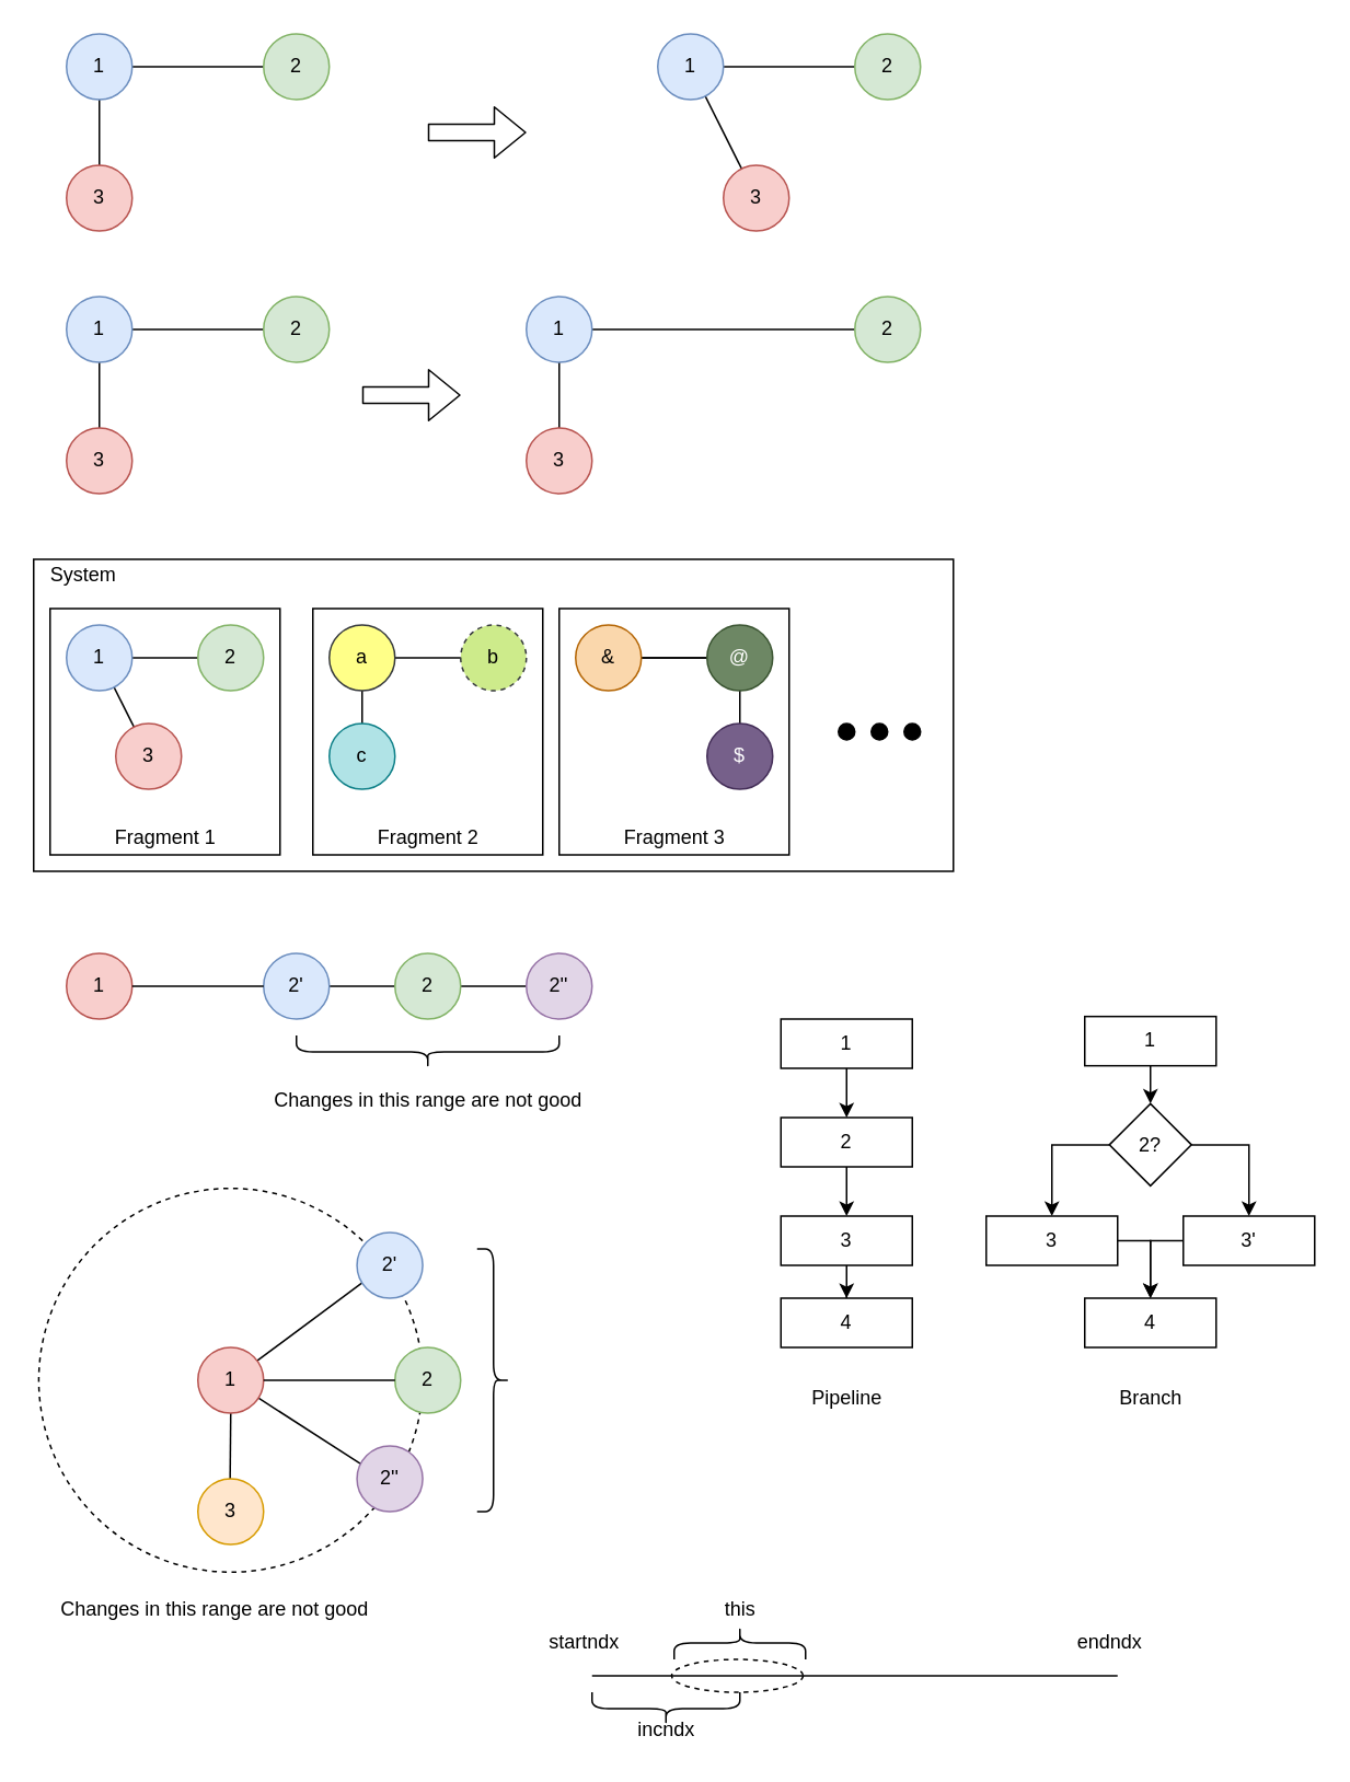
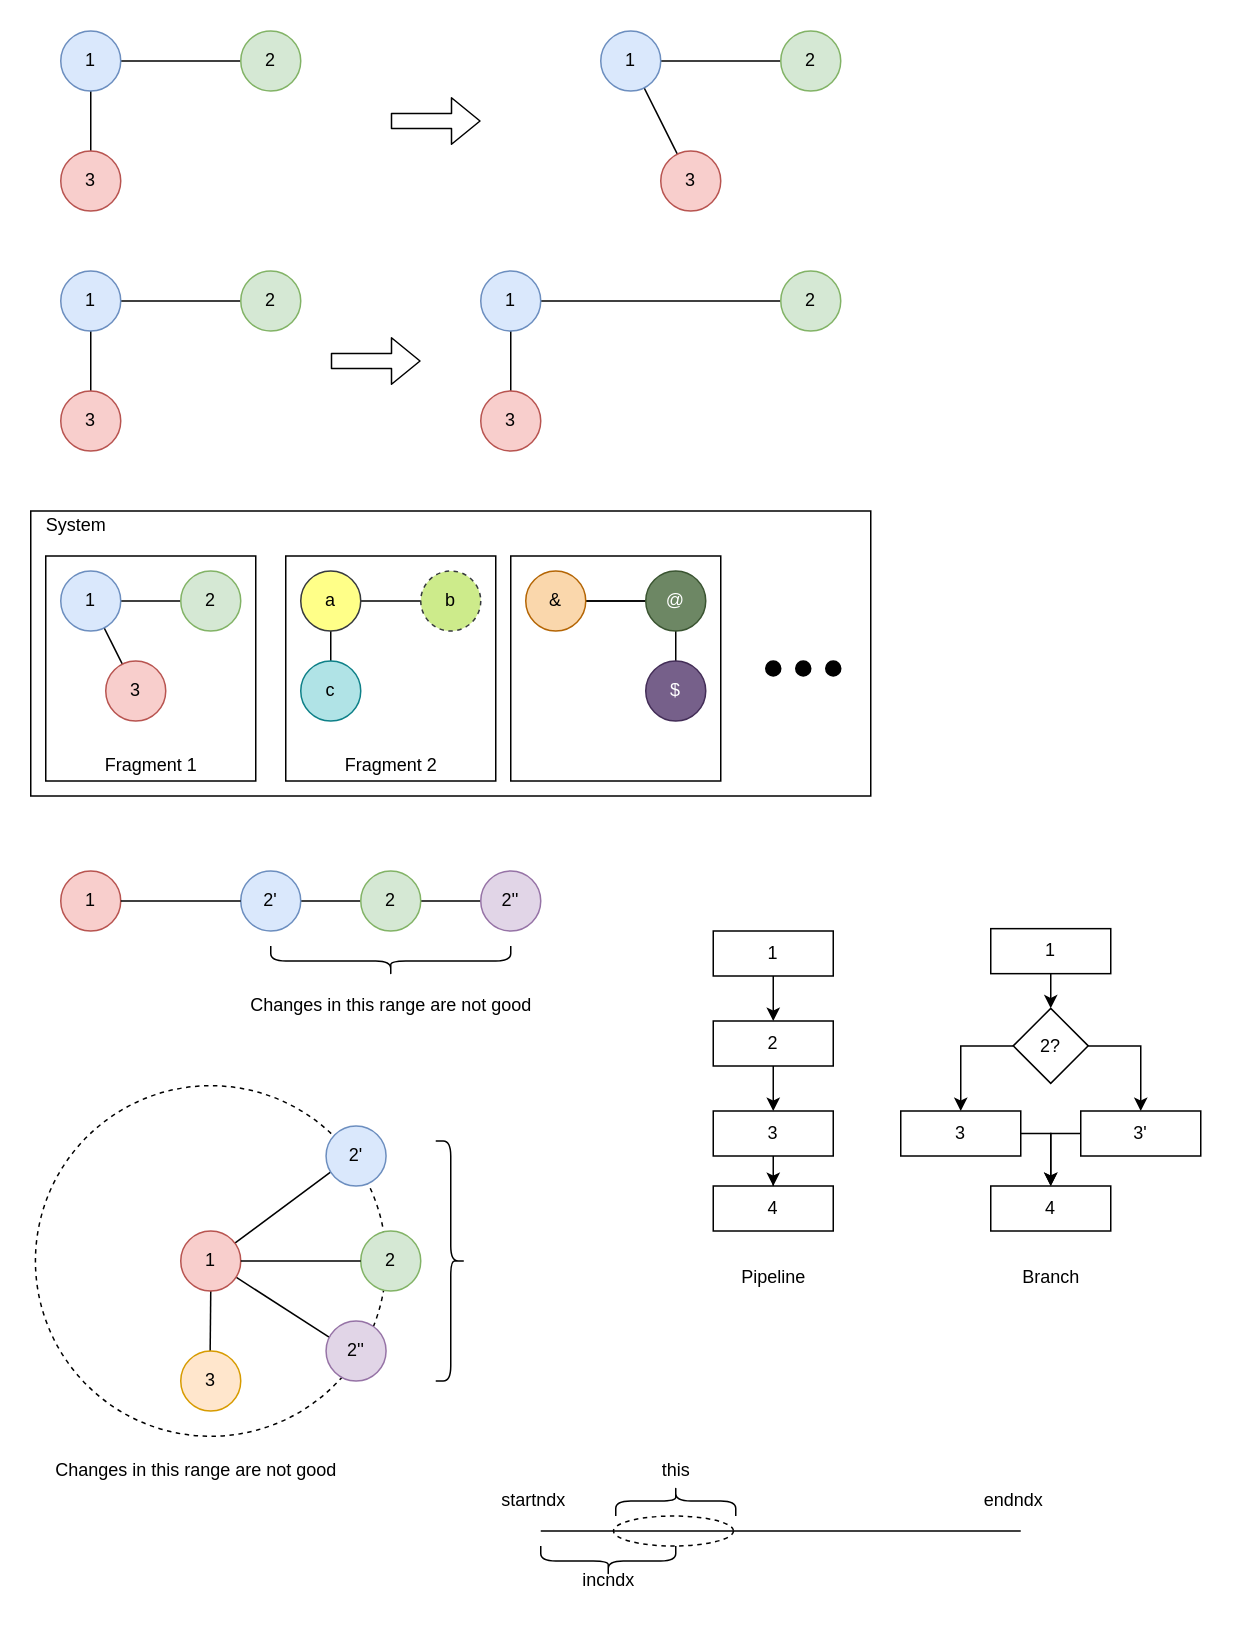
- <mxCell id="45" value="Fragment 3" style="text;html=1;align=center;verticalAlign=middle;resizable=0;points=[];autosize=1;" parent="1" vertex="1"><mxGeometry x="370" y="500" width="80" height="20" as="geometry" /></mxCell>
